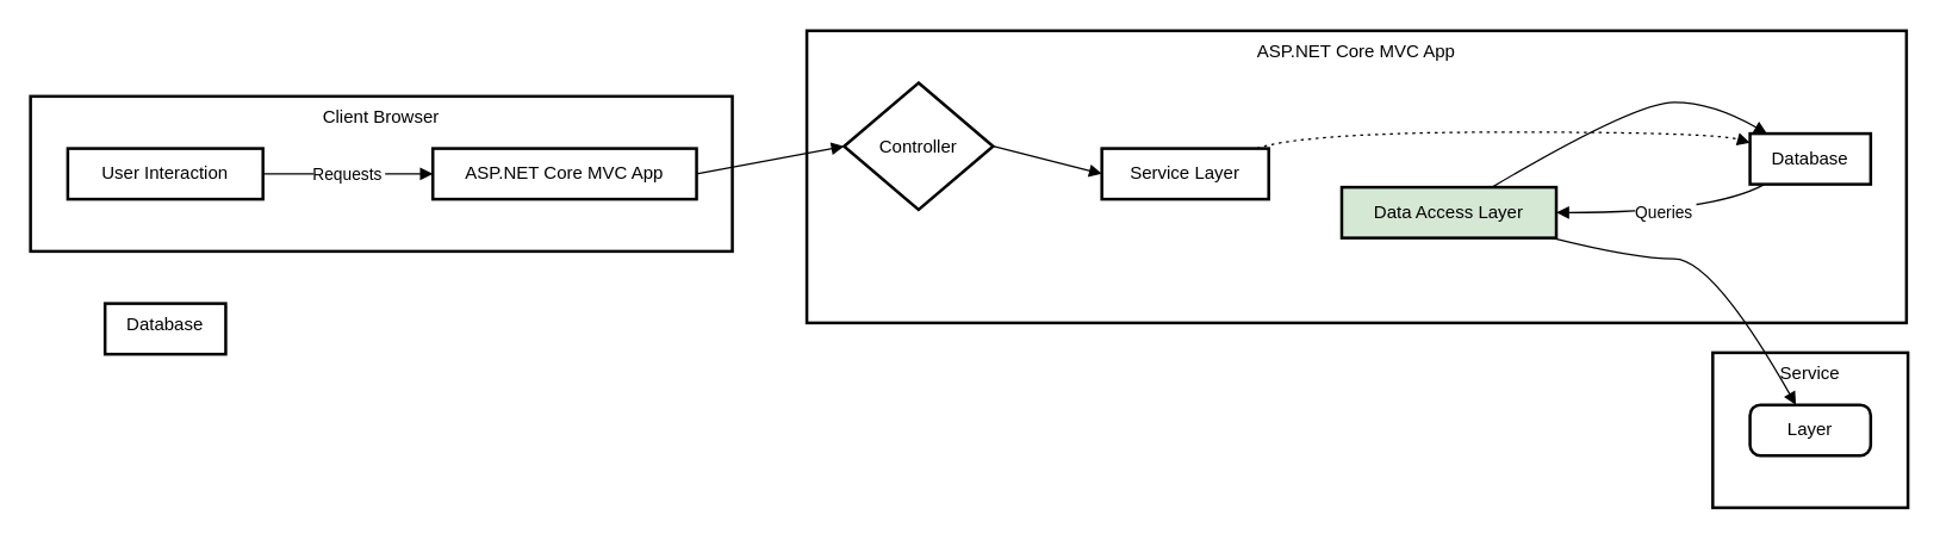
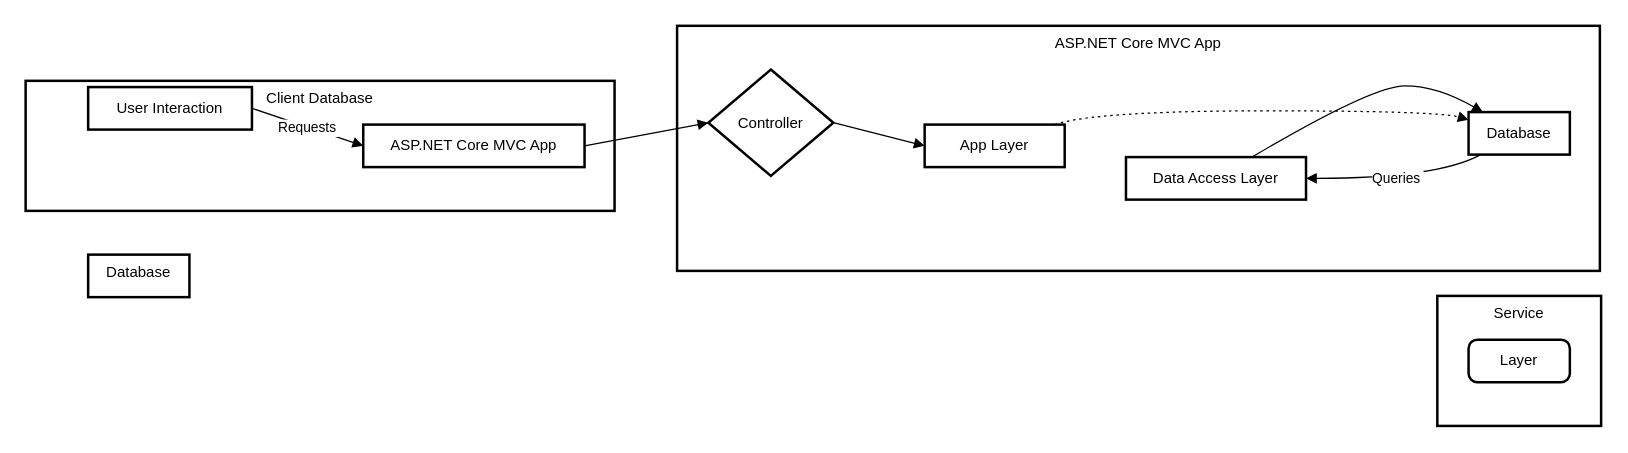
- <mxCell id="9" value="Client Browser" style="whiteSpace=wrap;strokeWidth=2;verticalAlign=top;" vertex="1" parent="1"><mxGeometry y="64" width="471" height="104" as="geometry" x="20" /></mxCell>
+ <mxCell id="9" value="Client Database" style="whiteSpace=wrap;strokeWidth=2;verticalAlign=top;" vertex="1" parent="1"><mxGeometry y="64" width="471" height="104" as="geometry" x="20" /></mxCell>
- <mxCell id="11" value="User Interaction" style="whiteSpace=wrap;strokeWidth=2;" vertex="1" parent="1"><mxGeometry x="45" y="99" width="131" height="34" as="geometry" /></mxCell>
+ <mxCell id="11" value="User Interaction" style="whiteSpace=wrap;strokeWidth=2;" vertex="1" parent="1"><mxGeometry x="70" y="69" width="131" height="34" as="geometry" /></mxCell>
- <mxCell id="6" value="Service Layer" style="whiteSpace=wrap;strokeWidth=2;" vertex="1" parent="1"><mxGeometry x="739" y="99" width="112" height="34" as="geometry" /></mxCell>
+ <mxCell id="6" value="App Layer" style="whiteSpace=wrap;strokeWidth=2;" vertex="1" parent="1"><mxGeometry x="739" y="99" width="112" height="34" as="geometry" /></mxCell>
- <mxCell id="7" value="Data Access Layer" style="whiteSpace=wrap;strokeWidth=2;fillColor=#d5e8d4;" vertex="1" parent="1"><mxGeometry x="900" y="125" width="144" height="34" as="geometry" /></mxCell>
+ <mxCell id="7" value="Data Access Layer" style="whiteSpace=wrap;strokeWidth=2;" vertex="1" parent="1"><mxGeometry x="900" y="125" width="144" height="34" as="geometry" /></mxCell>
- <mxCell id="19" value="" style="curved=1;startArrow=none;endArrow=block;exitX=0.98;exitY=1;entryX=0.38;entryY=0;" edge="1" parent="1" source="7" target="3"><mxGeometry relative="1" as="geometry"><Array as="points"><mxPoint x="1097" y="173" /><mxPoint x="1149" y="173" /></Array></mxGeometry></mxCell>
